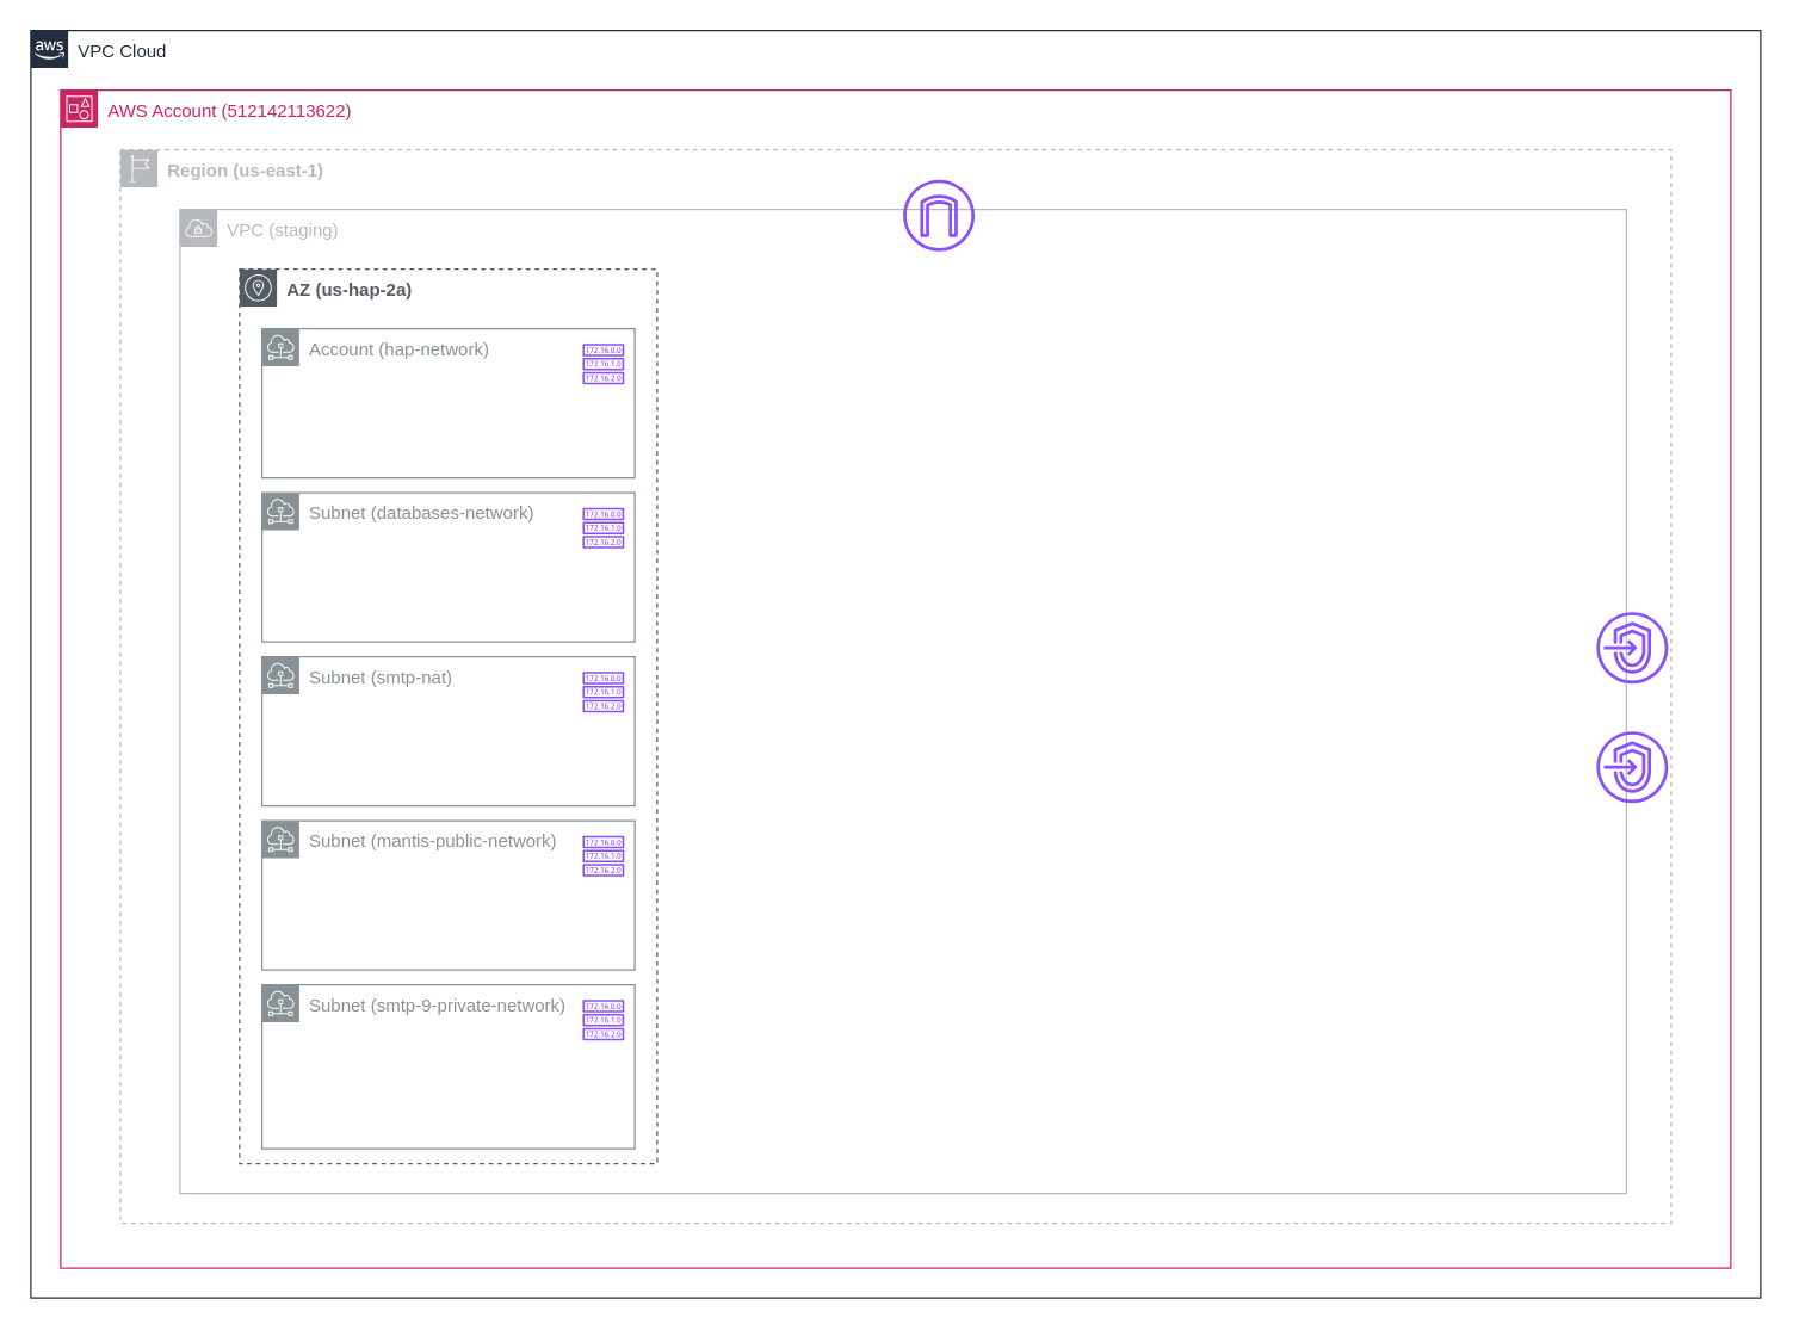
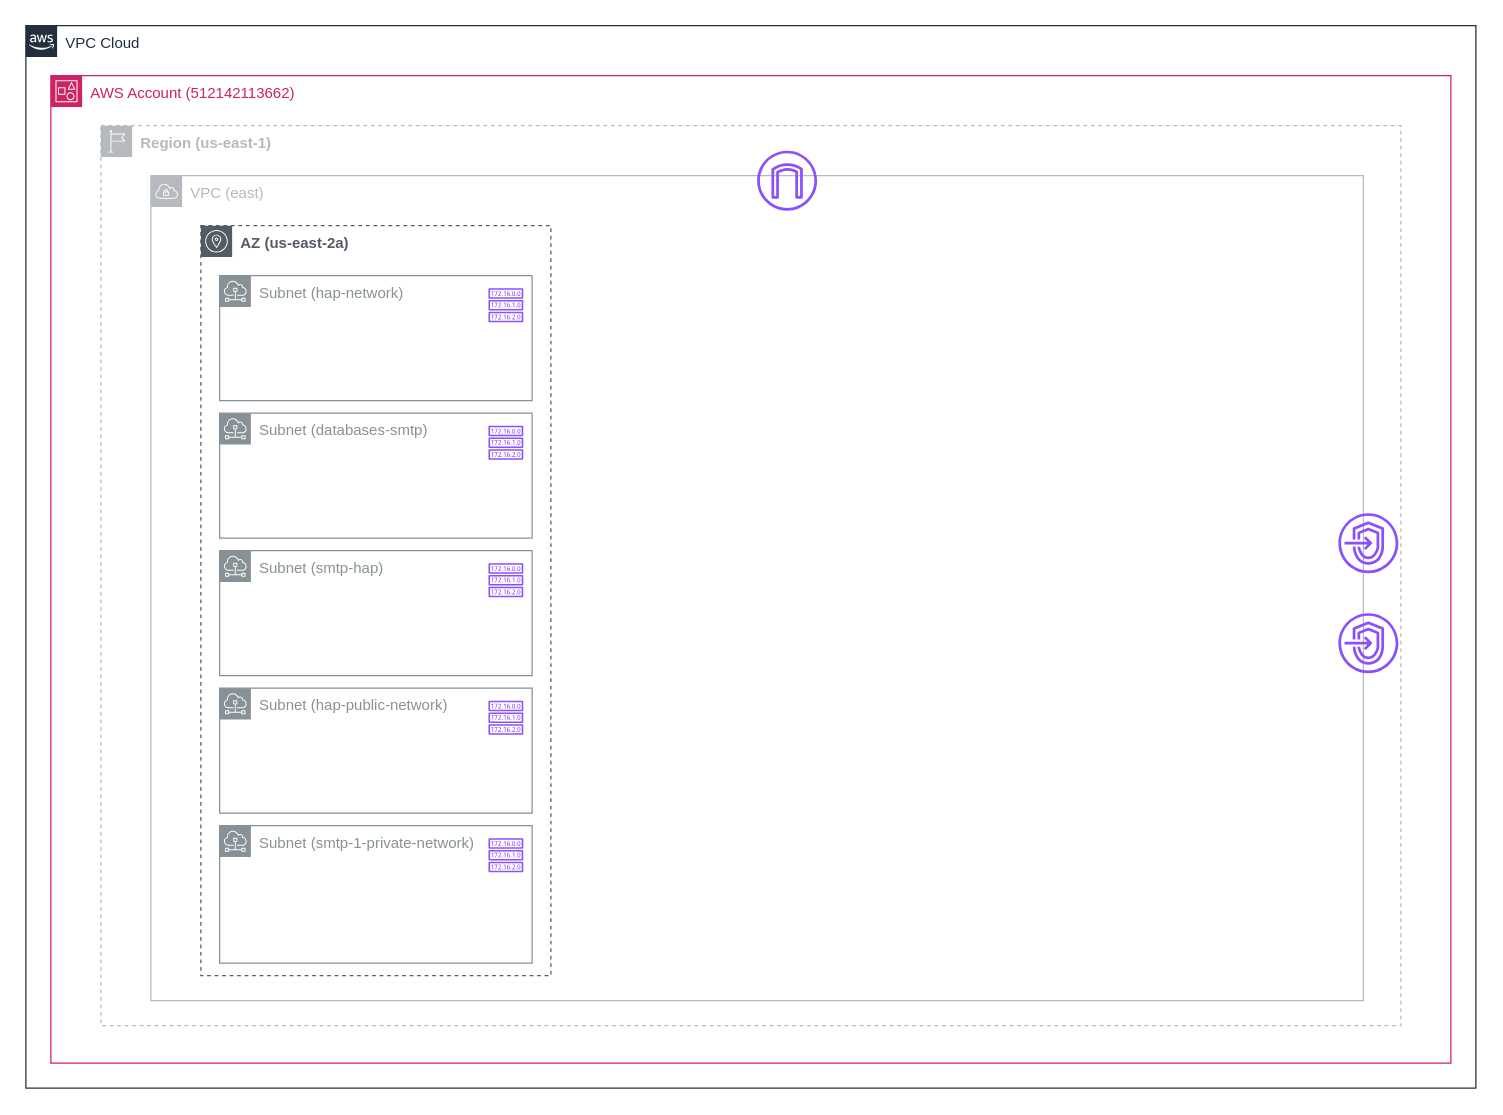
- <mxCell id="11" value="AWS Account (512142113622)" style="points=[[0,0],[0.25,0],[0.5,0],[0.75,0],[1,0],[1,0.25],[1,0.5],[1,0.75],[1,1],[0.75,1],[0.5,1],[0.25,1],[0,1],[0,0.75],[0,0.5],[0,0.25]];outlineConnect=0;gradientColor=none;html=1;whiteSpace=wrap;fontSize=12;fontStyle=0;container=1;pointerEvents=0;collapsible=0;recursiveResize=0;shape=mxgraph.aws4.group;grIcon=mxgraph.aws4.group_account;strokeColor=#CD2264;fillColor=none;verticalAlign=top;align=left;spacingLeft=30;fontColor=#CD2264;dashed=0;" parent="1" vertex="1"><mxGeometry x="40" width="1120" height="790" as="geometry" y="60" /></mxCell>
+ <mxCell id="11" value="AWS Account (512142113662)" style="points=[[0,0],[0.25,0],[0.5,0],[0.75,0],[1,0],[1,0.25],[1,0.5],[1,0.75],[1,1],[0.75,1],[0.5,1],[0.25,1],[0,1],[0,0.75],[0,0.5],[0,0.25]];outlineConnect=0;gradientColor=none;html=1;whiteSpace=wrap;fontSize=12;fontStyle=0;container=1;pointerEvents=0;collapsible=0;recursiveResize=0;shape=mxgraph.aws4.group;grIcon=mxgraph.aws4.group_account;strokeColor=#CD2264;fillColor=none;verticalAlign=top;align=left;spacingLeft=30;fontColor=#CD2264;dashed=0;" parent="1" vertex="1"><mxGeometry x="40" width="1120" height="790" as="geometry" y="60" /></mxCell>
- <mxCell id="4" value="VPC (staging)" style="sketch=0;outlineConnect=0;gradientColor=none;html=1;whiteSpace=wrap;fontSize=12;fontStyle=0;shape=mxgraph.aws4.group;grIcon=mxgraph.aws4.group_vpc;strokeColor=#B6BABF;fillColor=none;verticalAlign=top;align=left;spacingLeft=30;fontColor=#B6BABF;dashed=0;" parent="1" vertex="1"><mxGeometry x="120" y="140" width="970" height="660" as="geometry" /></mxCell>
+ <mxCell id="4" value="VPC (east)" style="sketch=0;outlineConnect=0;gradientColor=none;html=1;whiteSpace=wrap;fontSize=12;fontStyle=0;shape=mxgraph.aws4.group;grIcon=mxgraph.aws4.group_vpc;strokeColor=#B6BABF;fillColor=none;verticalAlign=top;align=left;spacingLeft=30;fontColor=#B6BABF;dashed=0;" parent="1" vertex="1"><mxGeometry x="120" y="140" width="970" height="660" as="geometry" /></mxCell>
- <mxCell id="5" value="&lt;b&gt;AZ (us-hap-2a)&lt;/b&gt;" style="sketch=0;outlineConnect=0;gradientColor=none;html=1;whiteSpace=wrap;fontSize=12;fontStyle=0;shape=mxgraph.aws4.group;grIcon=mxgraph.aws4.group_availability_zone;strokeColor=#545B64;fillColor=none;verticalAlign=top;align=left;spacingLeft=30;fontColor=#545B64;dashed=1;" parent="1" vertex="1"><mxGeometry x="160" y="180" width="280" height="600" as="geometry" /></mxCell>
+ <mxCell id="5" value="&lt;b&gt;AZ (us-east-2a)&lt;/b&gt;" style="sketch=0;outlineConnect=0;gradientColor=none;html=1;whiteSpace=wrap;fontSize=12;fontStyle=0;shape=mxgraph.aws4.group;grIcon=mxgraph.aws4.group_availability_zone;strokeColor=#545B64;fillColor=none;verticalAlign=top;align=left;spacingLeft=30;fontColor=#545B64;dashed=1;" parent="1" vertex="1"><mxGeometry x="160" y="180" width="280" height="600" as="geometry" /></mxCell>
- <mxCell id="6" value="Account (hap-network)" style="sketch=0;outlineConnect=0;gradientColor=none;html=1;whiteSpace=wrap;fontSize=12;fontStyle=0;shape=mxgraph.aws4.group;grIcon=mxgraph.aws4.group_subnet;strokeColor=#879196;fillColor=none;verticalAlign=top;align=left;spacingLeft=30;fontColor=#879196;dashed=0;" parent="1" vertex="1"><mxGeometry x="175" y="220" width="250" height="100" as="geometry" /></mxCell>
+ <mxCell id="6" value="Subnet (hap-network)" style="sketch=0;outlineConnect=0;gradientColor=none;html=1;whiteSpace=wrap;fontSize=12;fontStyle=0;shape=mxgraph.aws4.group;grIcon=mxgraph.aws4.group_subnet;strokeColor=#879196;fillColor=none;verticalAlign=top;align=left;spacingLeft=30;fontColor=#879196;dashed=0;" parent="1" vertex="1"><mxGeometry x="175" y="220" width="250" height="100" as="geometry" /></mxCell>
- <mxCell id="7" value="Subnet (databases-network)" style="sketch=0;outlineConnect=0;gradientColor=none;html=1;whiteSpace=wrap;fontSize=12;fontStyle=0;shape=mxgraph.aws4.group;grIcon=mxgraph.aws4.group_subnet;strokeColor=#879196;fillColor=none;verticalAlign=top;align=left;spacingLeft=30;fontColor=#879196;dashed=0;" parent="1" vertex="1"><mxGeometry x="175" y="330" width="250" height="100" as="geometry" /></mxCell>
+ <mxCell id="7" value="Subnet (databases-smtp)" style="sketch=0;outlineConnect=0;gradientColor=none;html=1;whiteSpace=wrap;fontSize=12;fontStyle=0;shape=mxgraph.aws4.group;grIcon=mxgraph.aws4.group_subnet;strokeColor=#879196;fillColor=none;verticalAlign=top;align=left;spacingLeft=30;fontColor=#879196;dashed=0;" parent="1" vertex="1"><mxGeometry x="175" y="330" width="250" height="100" as="geometry" /></mxCell>
- <mxCell id="8" value="Subnet (smtp-nat)" style="sketch=0;outlineConnect=0;gradientColor=none;html=1;whiteSpace=wrap;fontSize=12;fontStyle=0;shape=mxgraph.aws4.group;grIcon=mxgraph.aws4.group_subnet;strokeColor=#879196;fillColor=none;verticalAlign=top;align=left;spacingLeft=30;fontColor=#879196;dashed=0;" parent="1" vertex="1"><mxGeometry x="175" y="440" width="250" height="100" as="geometry" /></mxCell>
+ <mxCell id="8" value="Subnet (smtp-hap)" style="sketch=0;outlineConnect=0;gradientColor=none;html=1;whiteSpace=wrap;fontSize=12;fontStyle=0;shape=mxgraph.aws4.group;grIcon=mxgraph.aws4.group_subnet;strokeColor=#879196;fillColor=none;verticalAlign=top;align=left;spacingLeft=30;fontColor=#879196;dashed=0;" parent="1" vertex="1"><mxGeometry x="175" y="440" width="250" height="100" as="geometry" /></mxCell>
- <mxCell id="9" value="Subnet (mantis-public-network)" style="sketch=0;outlineConnect=0;gradientColor=none;html=1;whiteSpace=wrap;fontSize=12;fontStyle=0;shape=mxgraph.aws4.group;grIcon=mxgraph.aws4.group_subnet;strokeColor=#879196;fillColor=none;verticalAlign=top;align=left;spacingLeft=30;fontColor=#879196;dashed=0;" parent="1" vertex="1"><mxGeometry x="175" y="550" width="250" height="100" as="geometry" /></mxCell>
+ <mxCell id="9" value="Subnet (hap-public-network)" style="sketch=0;outlineConnect=0;gradientColor=none;html=1;whiteSpace=wrap;fontSize=12;fontStyle=0;shape=mxgraph.aws4.group;grIcon=mxgraph.aws4.group_subnet;strokeColor=#879196;fillColor=none;verticalAlign=top;align=left;spacingLeft=30;fontColor=#879196;dashed=0;" parent="1" vertex="1"><mxGeometry x="175" y="550" width="250" height="100" as="geometry" /></mxCell>
- <mxCell id="10" value="Subnet (smtp-9-private-network)" style="sketch=0;outlineConnect=0;gradientColor=none;html=1;whiteSpace=wrap;fontSize=12;fontStyle=0;shape=mxgraph.aws4.group;grIcon=mxgraph.aws4.group_subnet;strokeColor=#879196;fillColor=none;verticalAlign=top;align=left;spacingLeft=30;fontColor=#879196;dashed=0;" parent="1" vertex="1"><mxGeometry x="175" y="660" width="250" height="110" as="geometry" /></mxCell>
+ <mxCell id="10" value="Subnet (smtp-1-private-network)" style="sketch=0;outlineConnect=0;gradientColor=none;html=1;whiteSpace=wrap;fontSize=12;fontStyle=0;shape=mxgraph.aws4.group;grIcon=mxgraph.aws4.group_subnet;strokeColor=#879196;fillColor=none;verticalAlign=top;align=left;spacingLeft=30;fontColor=#879196;dashed=0;" parent="1" vertex="1"><mxGeometry x="175" y="660" width="250" height="110" as="geometry" /></mxCell>
